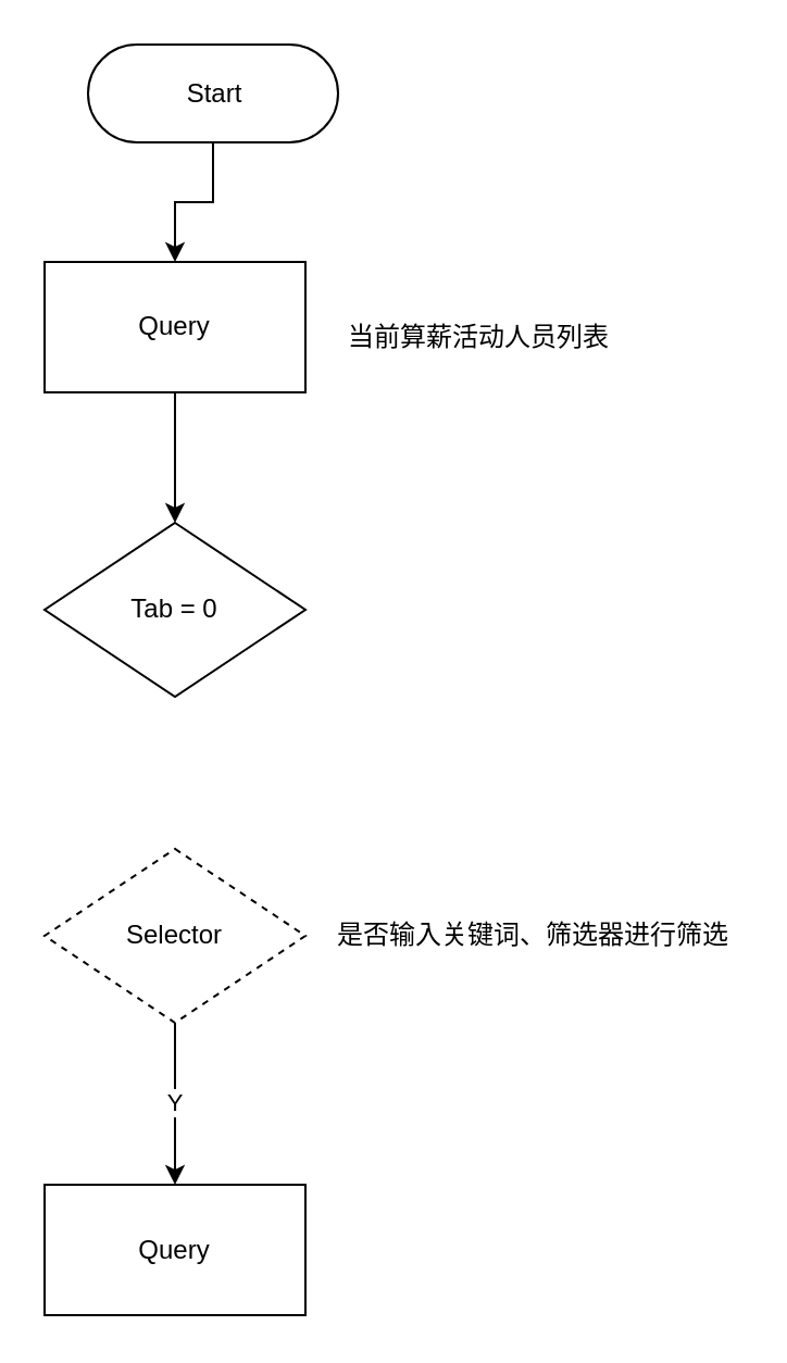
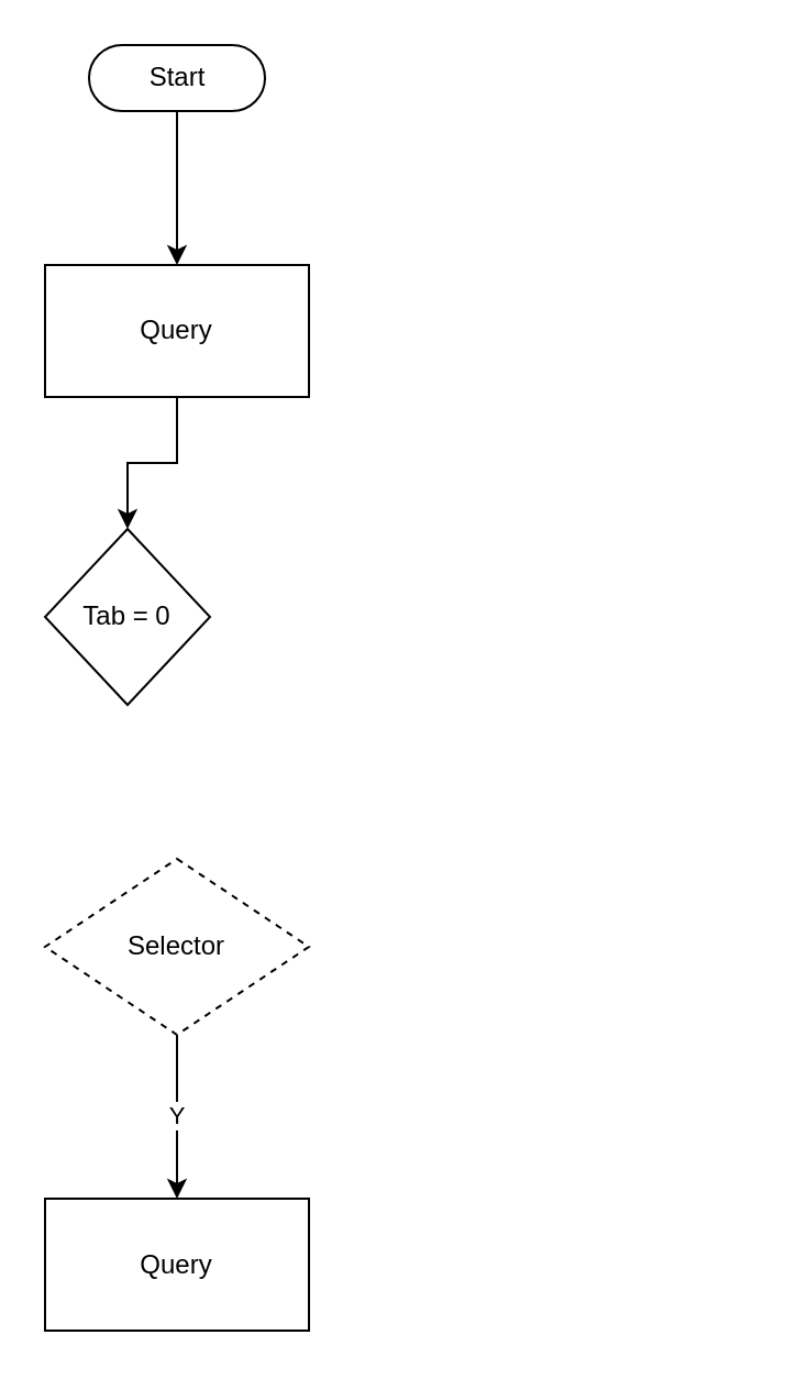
- <mxCell id="3" value="Start" style="html=1;dashed=0;whitespace=wrap;shape=mxgraph.dfd.start" vertex="1" parent="1"><mxGeometry x="40" y="20" width="115" height="45" as="geometry" /></mxCell>
+ <mxCell id="3" value="Start" style="html=1;dashed=0;whitespace=wrap;shape=mxgraph.dfd.start" vertex="1" parent="1"><mxGeometry x="40" y="20" width="80" height="30" as="geometry" /></mxCell>
- <mxCell id="6" value="当前算薪活动人员列表" style="text;html=1;strokeColor=none;fillColor=none;align=center;verticalAlign=middle;whiteSpace=wrap;rounded=0;" vertex="1" parent="1"><mxGeometry x="150" y="140" width="140" height="30" as="geometry" /></mxCell>
- <mxCell id="7" value="Tab = 0" style="rhombus;whiteSpace=wrap;html=1;" vertex="1" parent="1"><mxGeometry x="20" y="240" width="120" height="80" as="geometry" /></mxCell>
+ <mxCell id="7" value="Tab = 0" style="rhombus;whiteSpace=wrap;html=1;" vertex="1" parent="1"><mxGeometry x="20" y="240" width="75" height="80" as="geometry" /></mxCell>
- <mxCell id="8" value="是否输入关键词、筛选器进行筛选" style="text;html=1;strokeColor=none;fillColor=none;align=center;verticalAlign=middle;whiteSpace=wrap;rounded=0;" vertex="1" parent="1"><mxGeometry x="150" y="415" width="190" height="30" as="geometry" /></mxCell>
